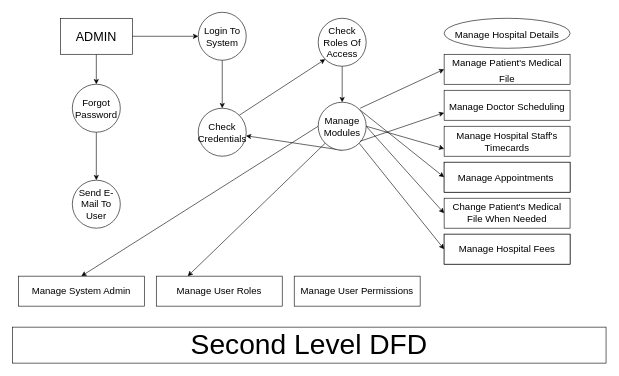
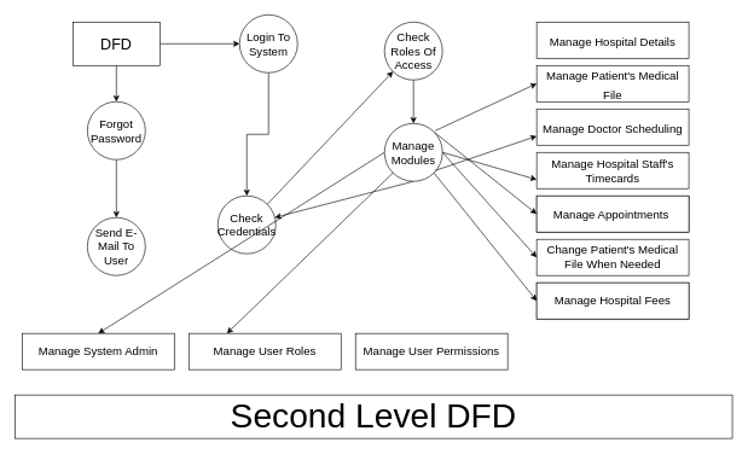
- <mxCell id="21" value="&lt;font style=&quot;font-size: 16px;&quot;&gt;Manage Hospital Details&lt;/font&gt;" style="ellipse;whiteSpace=wrap;html=1;fontSize=21;" vertex="1" parent="1"><mxGeometry x="740" y="30" width="210" height="50" as="geometry" /></mxCell>
+ <mxCell id="21" value="&lt;font style=&quot;font-size: 16px;&quot;&gt;Manage Hospital Details&lt;/font&gt;" style="rounded=0;whiteSpace=wrap;html=1;fontSize=21;" vertex="1" parent="1"><mxGeometry x="740" y="30" width="210" height="50" as="geometry" /></mxCell>
- <mxCell id="4" value="&lt;font style=&quot;font-size: 21px;&quot;&gt;ADMIN&lt;/font&gt;" style="rounded=0;whiteSpace=wrap;html=1;" vertex="1" parent="1"><mxGeometry x="100" y="30" width="120" height="60" as="geometry" /></mxCell>
+ <mxCell id="4" value="&lt;font style=&quot;font-size: 21px;&quot;&gt;DFD&lt;/font&gt;" style="rounded=0;whiteSpace=wrap;html=1;" vertex="1" parent="1"><mxGeometry x="100" y="30" width="120" height="60" as="geometry" /></mxCell>
- <mxCell id="13" value="Check Credentials" style="ellipse;whiteSpace=wrap;html=1;aspect=fixed;fontSize=16;" vertex="1" parent="1"><mxGeometry x="330" y="180" width="80" height="80" as="geometry" /></mxCell>
+ <mxCell id="13" value="Check Credentials" style="ellipse;whiteSpace=wrap;html=1;aspect=fixed;fontSize=16;" vertex="1" parent="1"><mxGeometry x="300" y="270" width="80" height="80" as="geometry" /></mxCell>
